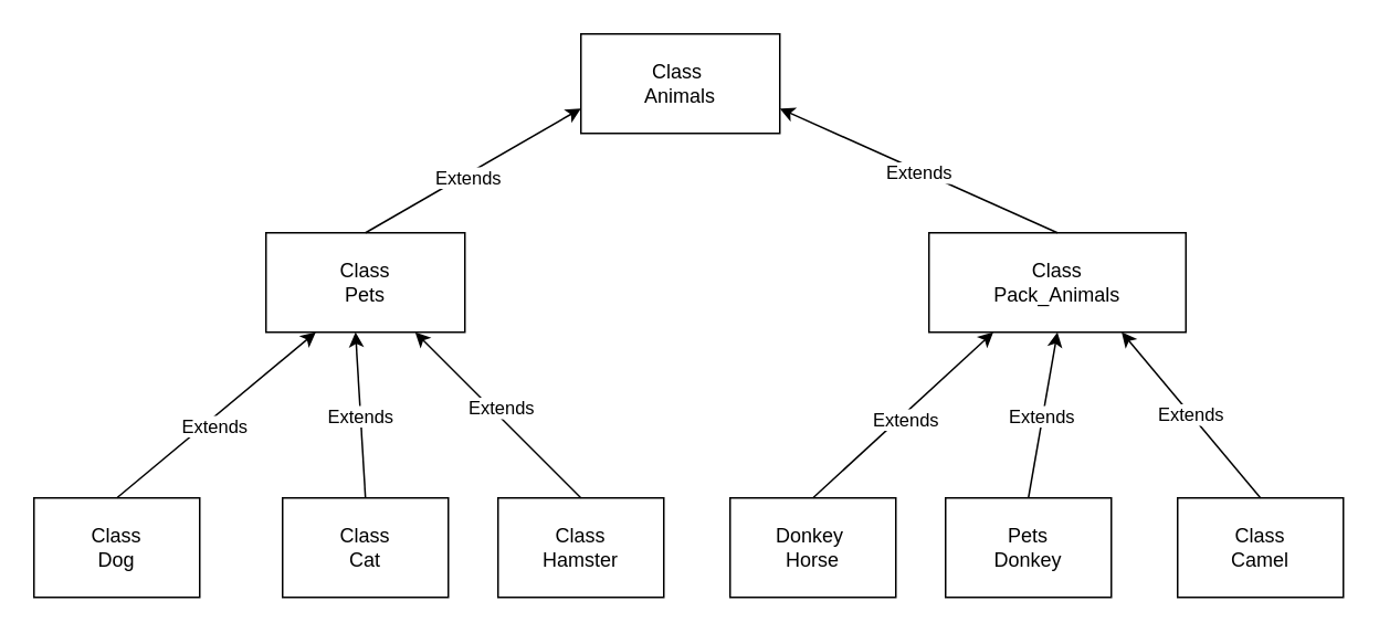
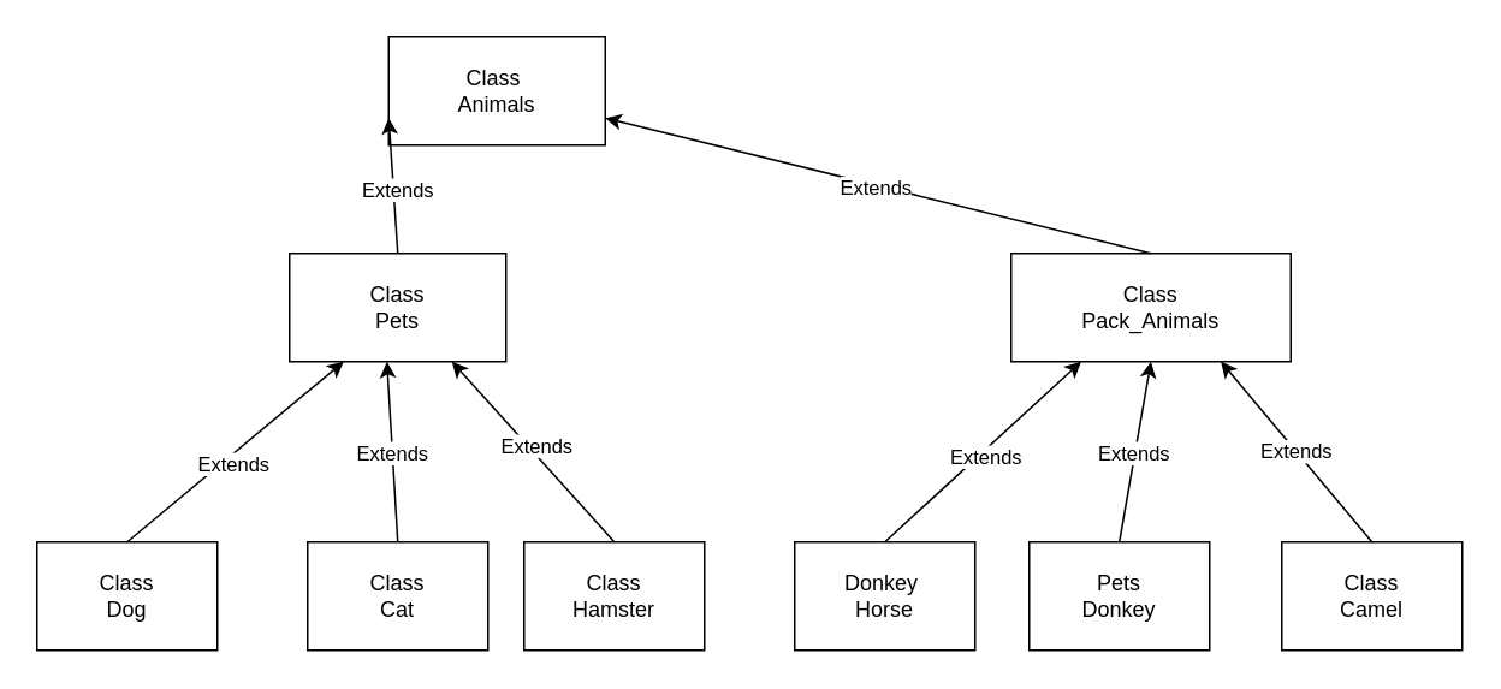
- <mxCell id="2" value="Class&amp;nbsp;&lt;br&gt;Animals" style="rounded=0;whiteSpace=wrap;html=1;" vertex="1" parent="1"><mxGeometry x="350" y="20" width="120" height="60" as="geometry" /></mxCell>
+ <mxCell id="2" value="Class&amp;nbsp;&lt;br&gt;Animals" style="rounded=0;whiteSpace=wrap;html=1;" vertex="1" parent="1"><mxGeometry x="215" y="20" width="120" height="60" as="geometry" /></mxCell>
- <mxCell id="11" value="Class&lt;br&gt;Hamster" style="rounded=0;whiteSpace=wrap;html=1;" vertex="1" parent="1"><mxGeometry x="300" y="300" width="100" height="60" as="geometry" /></mxCell>
+ <mxCell id="11" value="Class&lt;br&gt;Hamster" style="rounded=0;whiteSpace=wrap;html=1;" vertex="1" parent="1"><mxGeometry x="290" y="300" width="100" height="60" as="geometry" /></mxCell>
